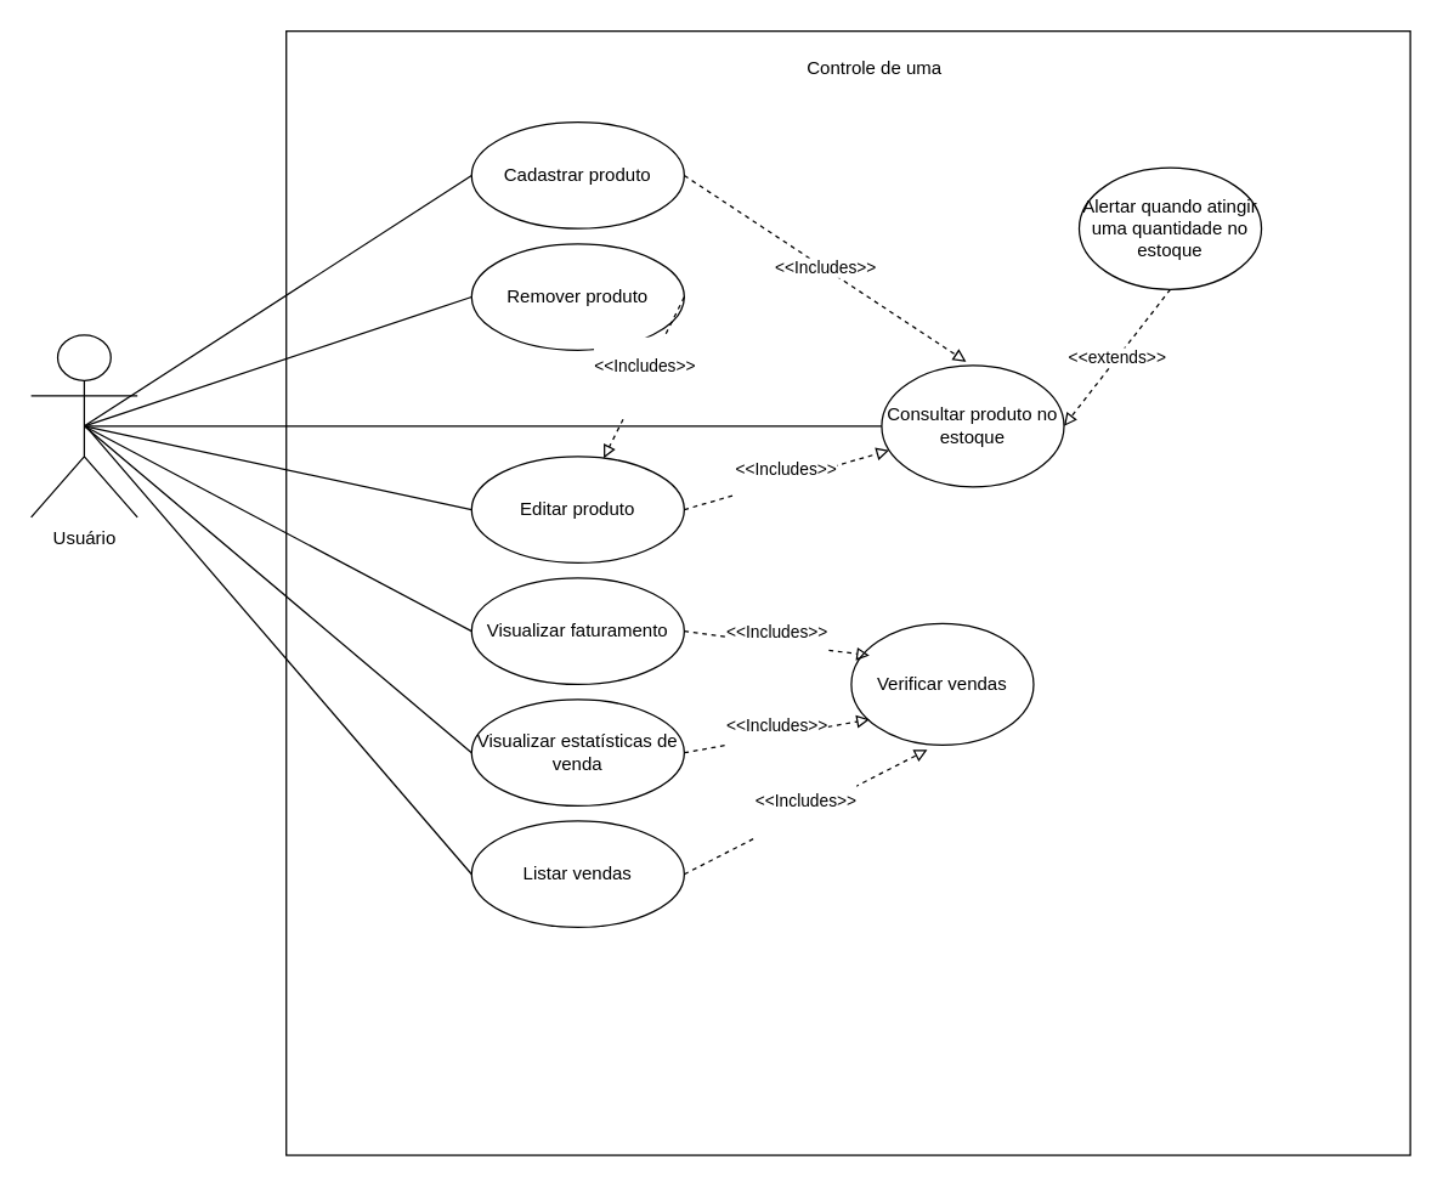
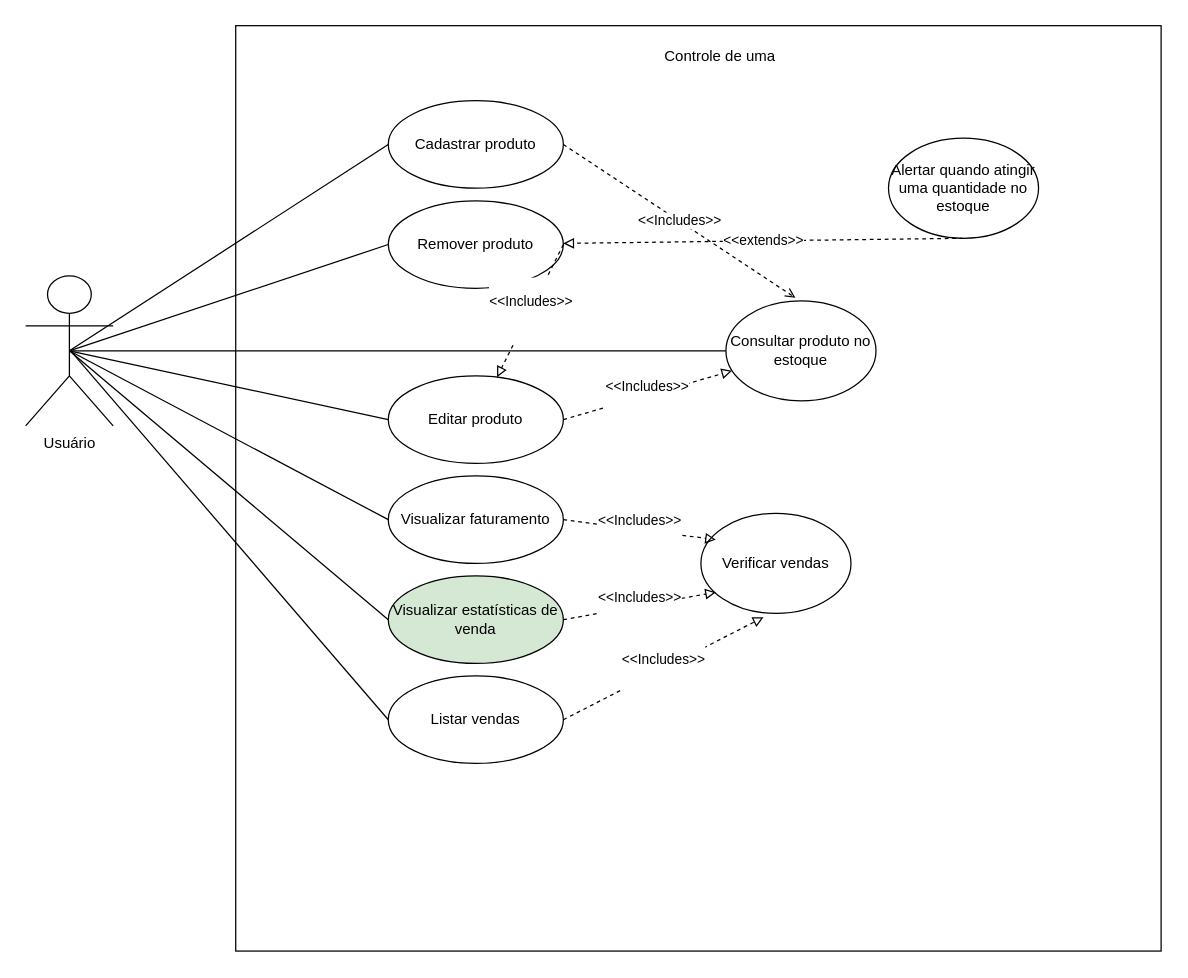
- <mxCell id="19" value="&amp;lt;&amp;lt;extends&amp;gt;&amp;gt;" style="endArrow=block;dashed=1;html=1;rounded=0;exitX=0.5;exitY=1;exitDx=0;exitDy=0;endFill=0;entryX=1;entryY=0.5;entryDx=0;entryDy=0;" edge="1" parent="1" source="18" target="13"><mxGeometry width="50" height="50" relative="1" as="geometry"><mxPoint x="460" y="125" as="sourcePoint" /><mxPoint x="646" y="248" as="targetPoint" /></mxGeometry></mxCell>
+ <mxCell id="19" value="&amp;lt;&amp;lt;extends&amp;gt;&amp;gt;" style="endArrow=block;dashed=1;html=1;rounded=0;exitX=0.5;exitY=1;exitDx=0;exitDy=0;endFill=0;" edge="1" parent="1" source="18" target="6"><mxGeometry width="50" height="50" relative="1" as="geometry"><mxPoint x="460" y="125" as="sourcePoint" /><mxPoint x="646" y="248" as="targetPoint" /></mxGeometry></mxCell>
- <mxCell id="17" value="&amp;lt;&amp;lt;Includes&amp;gt;&amp;gt;" style="endArrow=block;dashed=1;html=1;rounded=0;exitX=1;exitY=0.5;exitDx=0;exitDy=0;endFill=0;entryX=0.463;entryY=-0.03;entryDx=0;entryDy=0;entryPerimeter=0;" edge="1" parent="1" source="5" target="13"><mxGeometry width="50" height="50" relative="1" as="geometry"><mxPoint x="460" y="205" as="sourcePoint" /><mxPoint x="518" y="252" as="targetPoint" /></mxGeometry></mxCell>
+ <mxCell id="17" value="&amp;lt;&amp;lt;Includes&amp;gt;&amp;gt;" style="endArrow=open;dashed=1;html=1;rounded=0;exitX=1;exitY=0.5;exitDx=0;exitDy=0;endFill=0;entryX=0.463;entryY=-0.03;entryDx=0;entryDy=0;entryPerimeter=0;" edge="1" parent="1" source="5" target="13"><mxGeometry width="50" height="50" relative="1" as="geometry"><mxPoint x="460" y="205" as="sourcePoint" /><mxPoint x="518" y="252" as="targetPoint" /></mxGeometry></mxCell>
- <mxCell id="20" value="Visualizar estatísticas de venda" style="ellipse;whiteSpace=wrap;html=1;" vertex="1" parent="1"><mxGeometry x="310" y="460" width="140" height="70" as="geometry" /></mxCell>
+ <mxCell id="20" value="Visualizar estatísticas de venda" style="ellipse;whiteSpace=wrap;html=1;fillColor=#d5e8d4;" vertex="1" parent="1"><mxGeometry x="310" y="460" width="140" height="70" as="geometry" /></mxCell>
